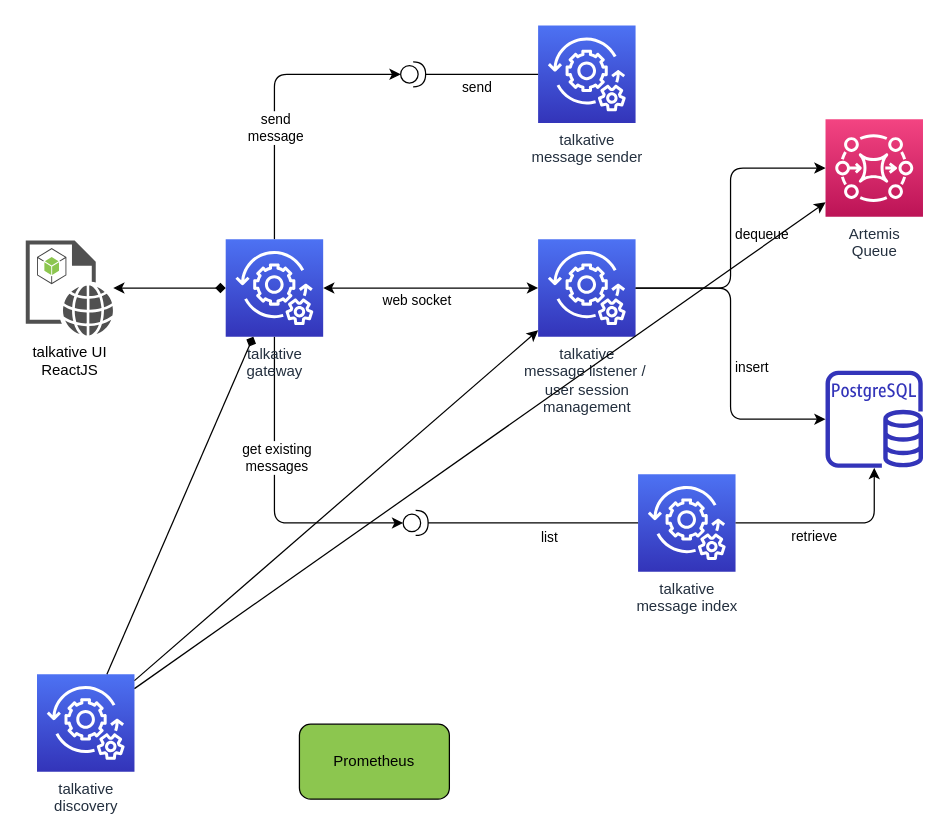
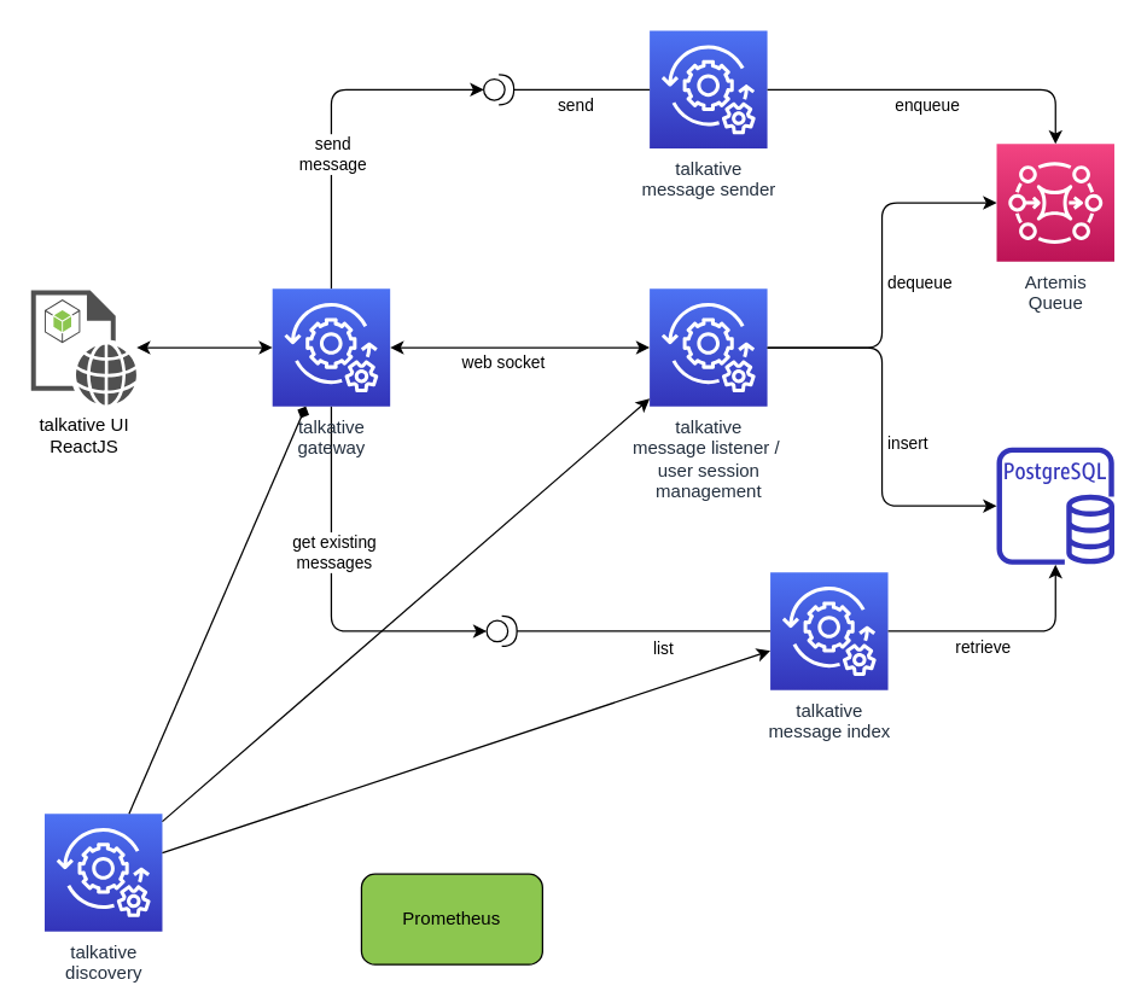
+ <mxCell id="14" value="" style="edgeStyle=elbowEdgeStyle;elbow=vertical;endArrow=classic;html=1;" parent="1" source="2" target="6" edge="1"><mxGeometry width="50" height="50" relative="1" as="geometry"><mxPoint x="230" y="269" as="sourcePoint" /><mxPoint x="280" y="219" as="targetPoint" /><Array as="points"><mxPoint x="584" y="59" /></Array></mxGeometry></mxCell>
+ <mxCell id="15" value="enqueue" style="edgeLabel;html=1;align=center;verticalAlign=middle;resizable=0;points=[];" parent="14" vertex="1" connectable="0"><mxGeometry x="0.032" y="-1" relative="1" as="geometry"><mxPoint x="-12" y="9" as="offset" /></mxGeometry></mxCell>
- <mxCell id="29" value="" style="endArrow=diamond;startArrow=classic;html=1;" edge="1" parent="1" source="7" target="27"><mxGeometry width="50" height="50" relative="1" as="geometry"><mxPoint x="150" y="569" as="sourcePoint" /><mxPoint x="200" y="519" as="targetPoint" /></mxGeometry></mxCell>
+ <mxCell id="29" value="" style="endArrow=classic;startArrow=classic;html=1;" edge="1" parent="1" source="7" target="27"><mxGeometry width="50" height="50" relative="1" as="geometry"><mxPoint x="150" y="569" as="sourcePoint" /><mxPoint x="200" y="519" as="targetPoint" /></mxGeometry></mxCell>
- <mxCell id="34" value="" style="endArrow=classic;html=1;" edge="1" parent="1" source="28" target="6"><mxGeometry width="50" height="50" relative="1" as="geometry"><mxPoint x="270" y="569" as="sourcePoint" /><mxPoint x="320" y="519" as="targetPoint" /></mxGeometry></mxCell>
+ <mxCell id="34" value="" style="endArrow=classic;html=1;" edge="1" parent="1" source="28" target="4"><mxGeometry width="50" height="50" relative="1" as="geometry"><mxPoint x="270" y="569" as="sourcePoint" /><mxPoint x="320" y="519" as="targetPoint" /></mxGeometry></mxCell>
